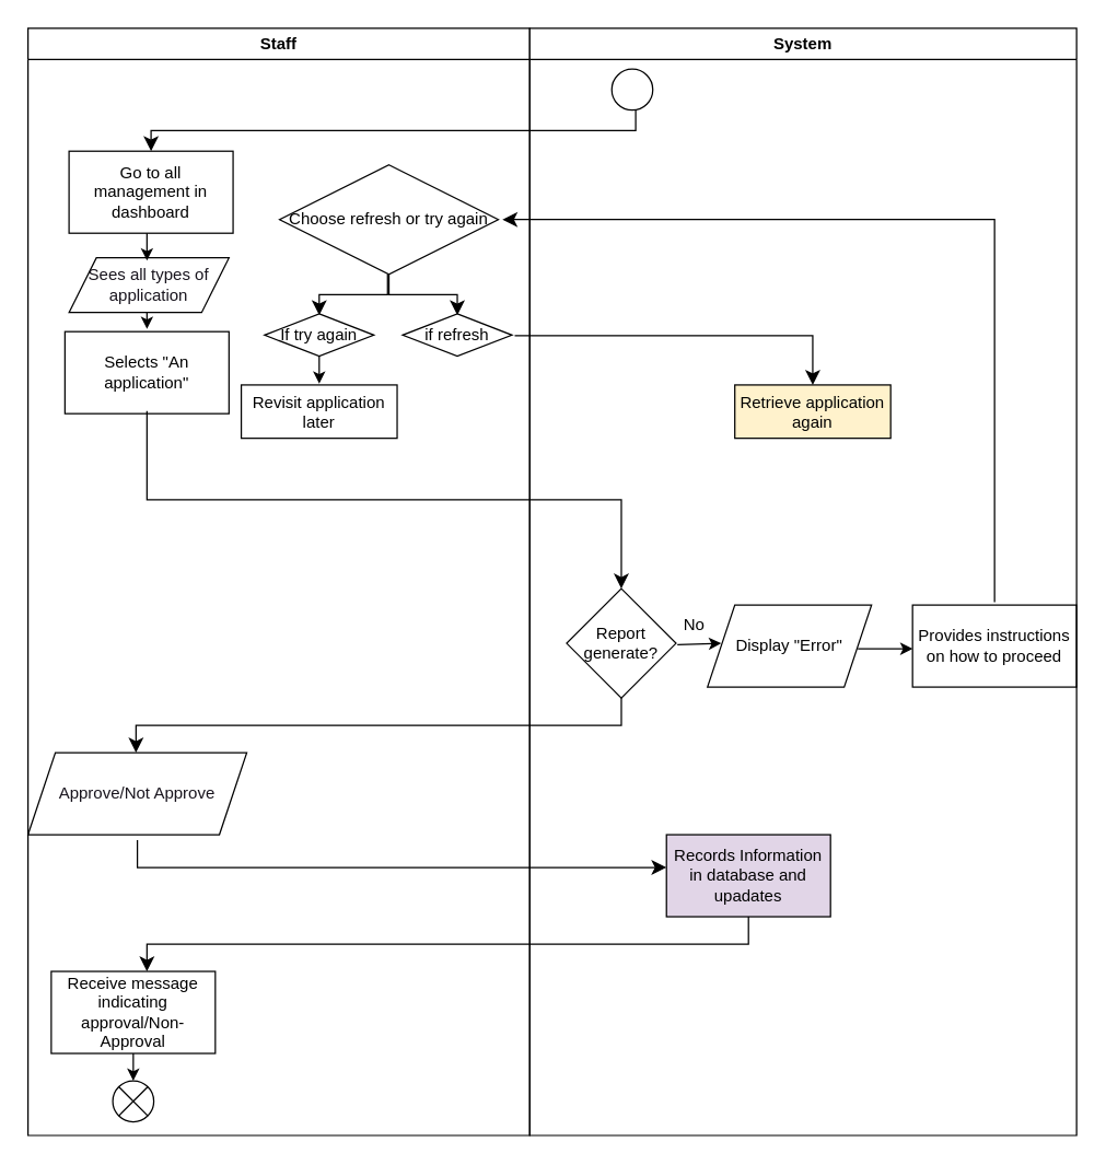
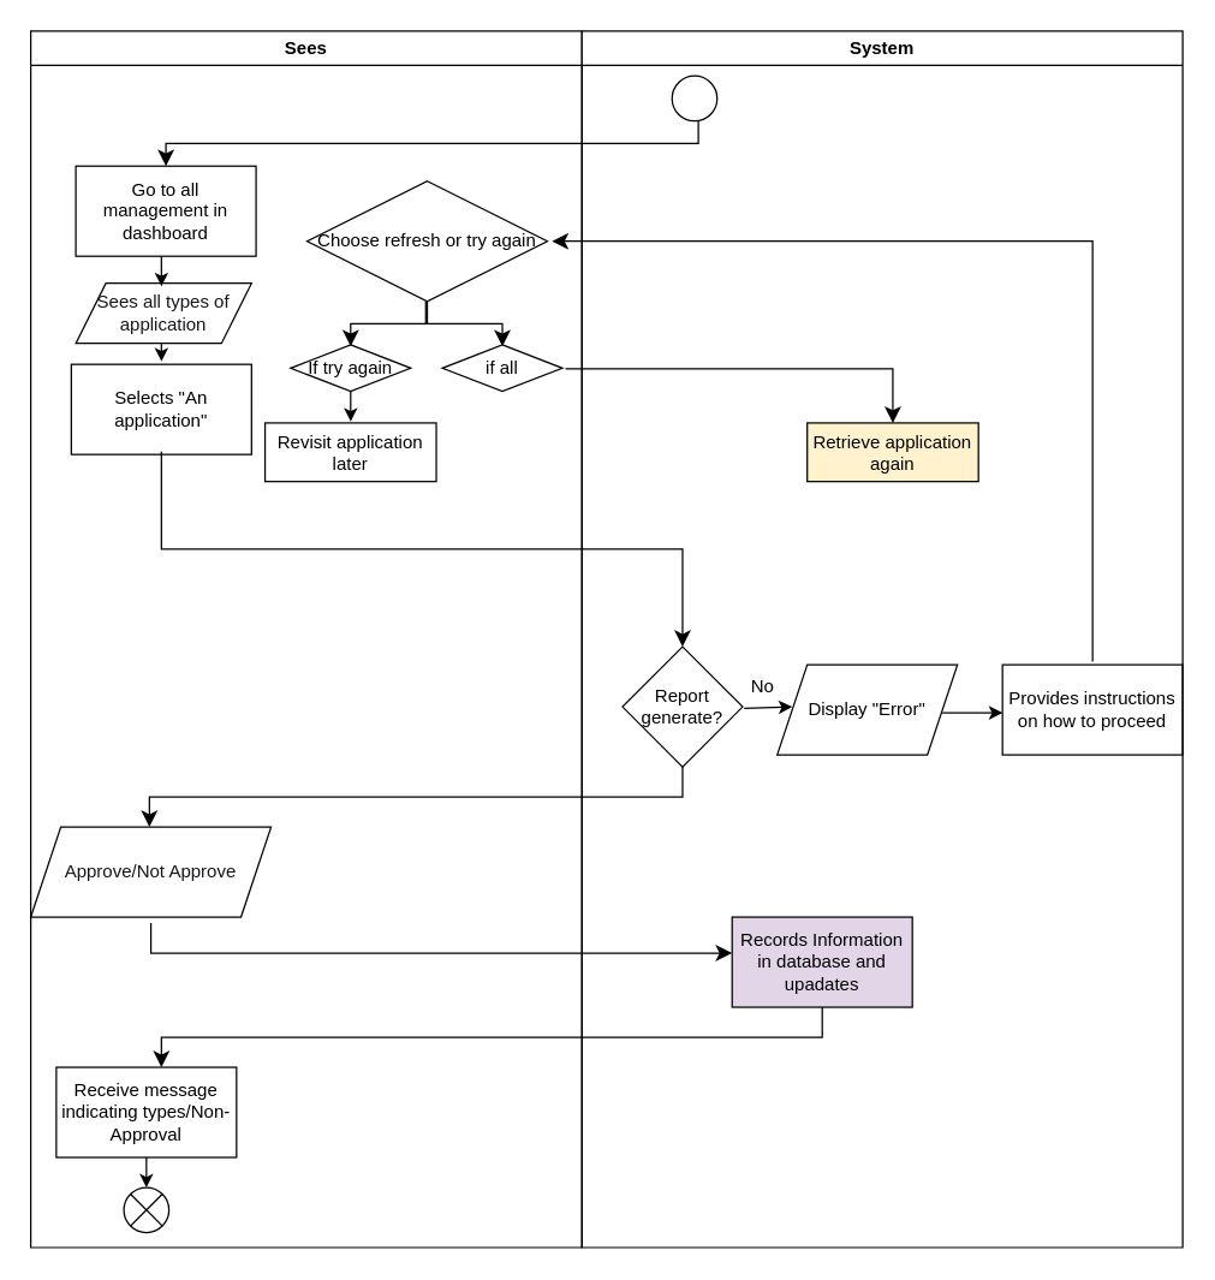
- <mxCell id="34" value="Staff" style="swimlane;whiteSpace=wrap;html=1;" parent="1" vertex="1"><mxGeometry x="20" y="20" width="367" height="810" as="geometry" /></mxCell>
+ <mxCell id="34" value="Sees" style="swimlane;whiteSpace=wrap;html=1;" parent="1" vertex="1"><mxGeometry x="20" y="20" width="367" height="810" as="geometry" /></mxCell>
- <mxCell id="21" value="if refresh" style="rhombus;whiteSpace=wrap;html=1;" parent="1" vertex="1"><mxGeometry x="294" y="229" width="80" height="31" as="geometry" /></mxCell>
+ <mxCell id="21" value="if all" style="rhombus;whiteSpace=wrap;html=1;" parent="1" vertex="1"><mxGeometry x="294" y="229" width="80" height="31" as="geometry" /></mxCell>
- <mxCell id="9" value="Receive message indicating approval/Non-Approval" style="rounded=0;whiteSpace=wrap;html=1;" parent="1" vertex="1"><mxGeometry x="37" y="710" width="120" height="60" as="geometry" /></mxCell>
+ <mxCell id="9" value="Receive message indicating types/Non-Approval" style="rounded=0;whiteSpace=wrap;html=1;" parent="1" vertex="1"><mxGeometry x="37" y="710" width="120" height="60" as="geometry" /></mxCell>
